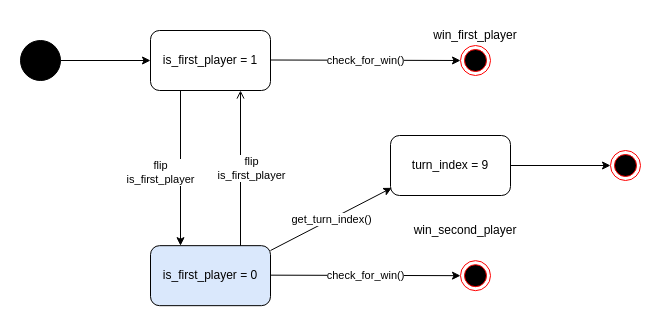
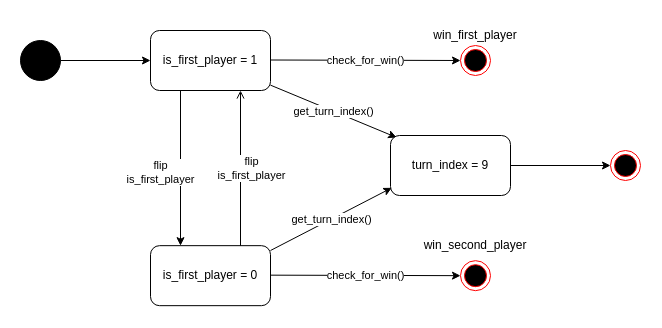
+ <mxCell id="17" value="" style="endArrow=classic;html=1;rounded=0;exitX=0.999;exitY=0.91;exitDx=0;exitDy=0;exitPerimeter=0;entryX=0.051;entryY=0.033;entryDx=0;entryDy=0;entryPerimeter=0;" edge="1" parent="1" source="4" target="21"><mxGeometry relative="1" as="geometry"><mxPoint x="260" y="150" as="sourcePoint" /><mxPoint x="460" y="160" as="targetPoint" /></mxGeometry></mxCell>
+ <mxCell id="18" value="get_turn_index()" style="edgeLabel;resizable=0;html=1;align=center;verticalAlign=middle;" connectable="0" vertex="1" parent="17"><mxGeometry relative="1" as="geometry" /></mxCell>
- <mxCell id="24" value="win_second_player" style="text;html=1;strokeColor=none;fillColor=none;align=center;verticalAlign=middle;whiteSpace=wrap;rounded=0;" vertex="1" parent="1"><mxGeometry x="435" y="215.17" width="60" height="30" as="geometry" /></mxCell>
+ <mxCell id="24" value="win_second_player" style="text;html=1;strokeColor=none;fillColor=none;align=center;verticalAlign=middle;whiteSpace=wrap;rounded=0;" vertex="1" parent="1"><mxGeometry x="445" y="230.17" width="60" height="30" as="geometry" /></mxCell>
- <mxCell id="10" value="is_first_player = 0" style="rounded=1;whiteSpace=wrap;html=1;fillColor=#dae8fc;" vertex="1" parent="1"><mxGeometry x="150" y="245.17" width="120" height="60" as="geometry" /></mxCell>
+ <mxCell id="10" value="is_first_player = 0" style="rounded=1;whiteSpace=wrap;html=1;" vertex="1" parent="1"><mxGeometry x="150" y="245.17" width="120" height="60" as="geometry" /></mxCell>
